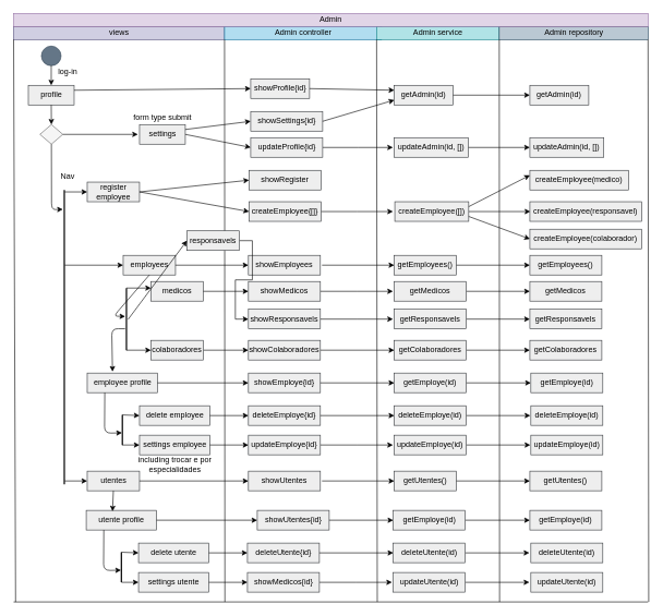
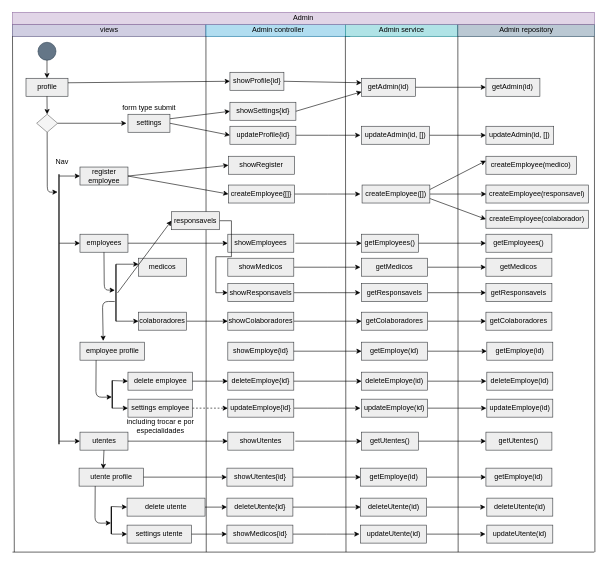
- <mxCell id="4" value="log-in" style="text;html=1;strokeColor=none;fillColor=none;align=center;verticalAlign=middle;whiteSpace=wrap;rounded=0;" parent="1" vertex="1"><mxGeometry x="82.5" y="100" width="40" height="20" as="geometry" /></mxCell>
- <mxCell id="7" value="employees" style="text;html=1;align=center;verticalAlign=middle;whiteSpace=wrap;rounded=0;fillColor=#eeeeee;strokeColor=#36393d;" parent="1" vertex="1"><mxGeometry x="187.5" y="390" width="80" height="30" as="geometry" /></mxCell>
+ <mxCell id="7" value="employees" style="text;html=1;align=center;verticalAlign=middle;whiteSpace=wrap;rounded=0;fillColor=#eeeeee;strokeColor=#36393d;" parent="1" vertex="1"><mxGeometry x="132.5" y="390" width="80" height="30" as="geometry" /></mxCell>
- <mxCell id="87" value="" style="endArrow=classic;html=1;exitX=1;exitY=0.5;exitDx=0;exitDy=0;entryX=0;entryY=0.5;entryDx=0;entryDy=0;" edge="1" parent="1" source="63" target="73"><mxGeometry width="50" height="50" relative="1" as="geometry"><mxPoint x="500" y="440" as="sourcePoint" /><mxPoint x="550" y="390" as="targetPoint" /></mxGeometry></mxCell>
- <mxCell id="100" value="" style="endArrow=classic;html=1;exitX=1;exitY=0.5;exitDx=0;exitDy=0;entryX=0;entryY=0.5;entryDx=0;entryDy=0;" edge="1" parent="1" source="88" target="96"><mxGeometry width="50" height="50" relative="1" as="geometry"><mxPoint x="500" y="620" as="sourcePoint" /><mxPoint x="550" y="570" as="targetPoint" /></mxGeometry></mxCell>
- <mxCell id="102" value="" style="endArrow=classic;html=1;exitX=1;exitY=0.5;exitDx=0;exitDy=0;entryX=0;entryY=0.5;entryDx=0;entryDy=0;" edge="1" parent="1" source="91" target="99"><mxGeometry width="50" height="50" relative="1" as="geometry"><mxPoint x="500" y="620" as="sourcePoint" /><mxPoint x="550" y="570" as="targetPoint" /></mxGeometry></mxCell>
+ <mxCell id="102" value="" style="endArrow=classic;html=1;exitX=1;exitY=0.5;exitDx=0;exitDy=0;entryX=0;entryY=0.5;entryDx=0;entryDy=0;dashed=1;" edge="1" parent="1" source="91" target="99"><mxGeometry width="50" height="50" relative="1" as="geometry"><mxPoint x="500" y="620" as="sourcePoint" /><mxPoint x="550" y="570" as="targetPoint" /></mxGeometry></mxCell>
- <mxCell id="129" value="showUtentes{id}" style="text;html=1;align=center;verticalAlign=middle;whiteSpace=wrap;rounded=0;fillColor=#eeeeee;strokeColor=#36393d;" vertex="1" parent="1"><mxGeometry x="392.5" y="780" width="110" height="30" as="geometry" /></mxCell>
+ <mxCell id="129" value="showUtentes{id}" style="text;html=1;align=center;verticalAlign=middle;whiteSpace=wrap;rounded=0;fillColor=#eeeeee;strokeColor=#36393d;" vertex="1" parent="1"><mxGeometry x="377.5" y="780" width="110" height="30" as="geometry" /></mxCell>
- <mxCell id="123" value="delete utente" style="text;html=1;align=center;verticalAlign=middle;whiteSpace=wrap;rounded=0;fillColor=#eeeeee;strokeColor=#36393d;" vertex="1" parent="1"><mxGeometry x="211" y="830" width="107.5" height="30" as="geometry" /></mxCell>
+ <mxCell id="123" value="delete utente" style="text;html=1;align=center;verticalAlign=middle;whiteSpace=wrap;rounded=0;fillColor=#eeeeee;strokeColor=#36393d;" vertex="1" parent="1"><mxGeometry x="211" y="830" width="130" height="30" as="geometry" /></mxCell>
